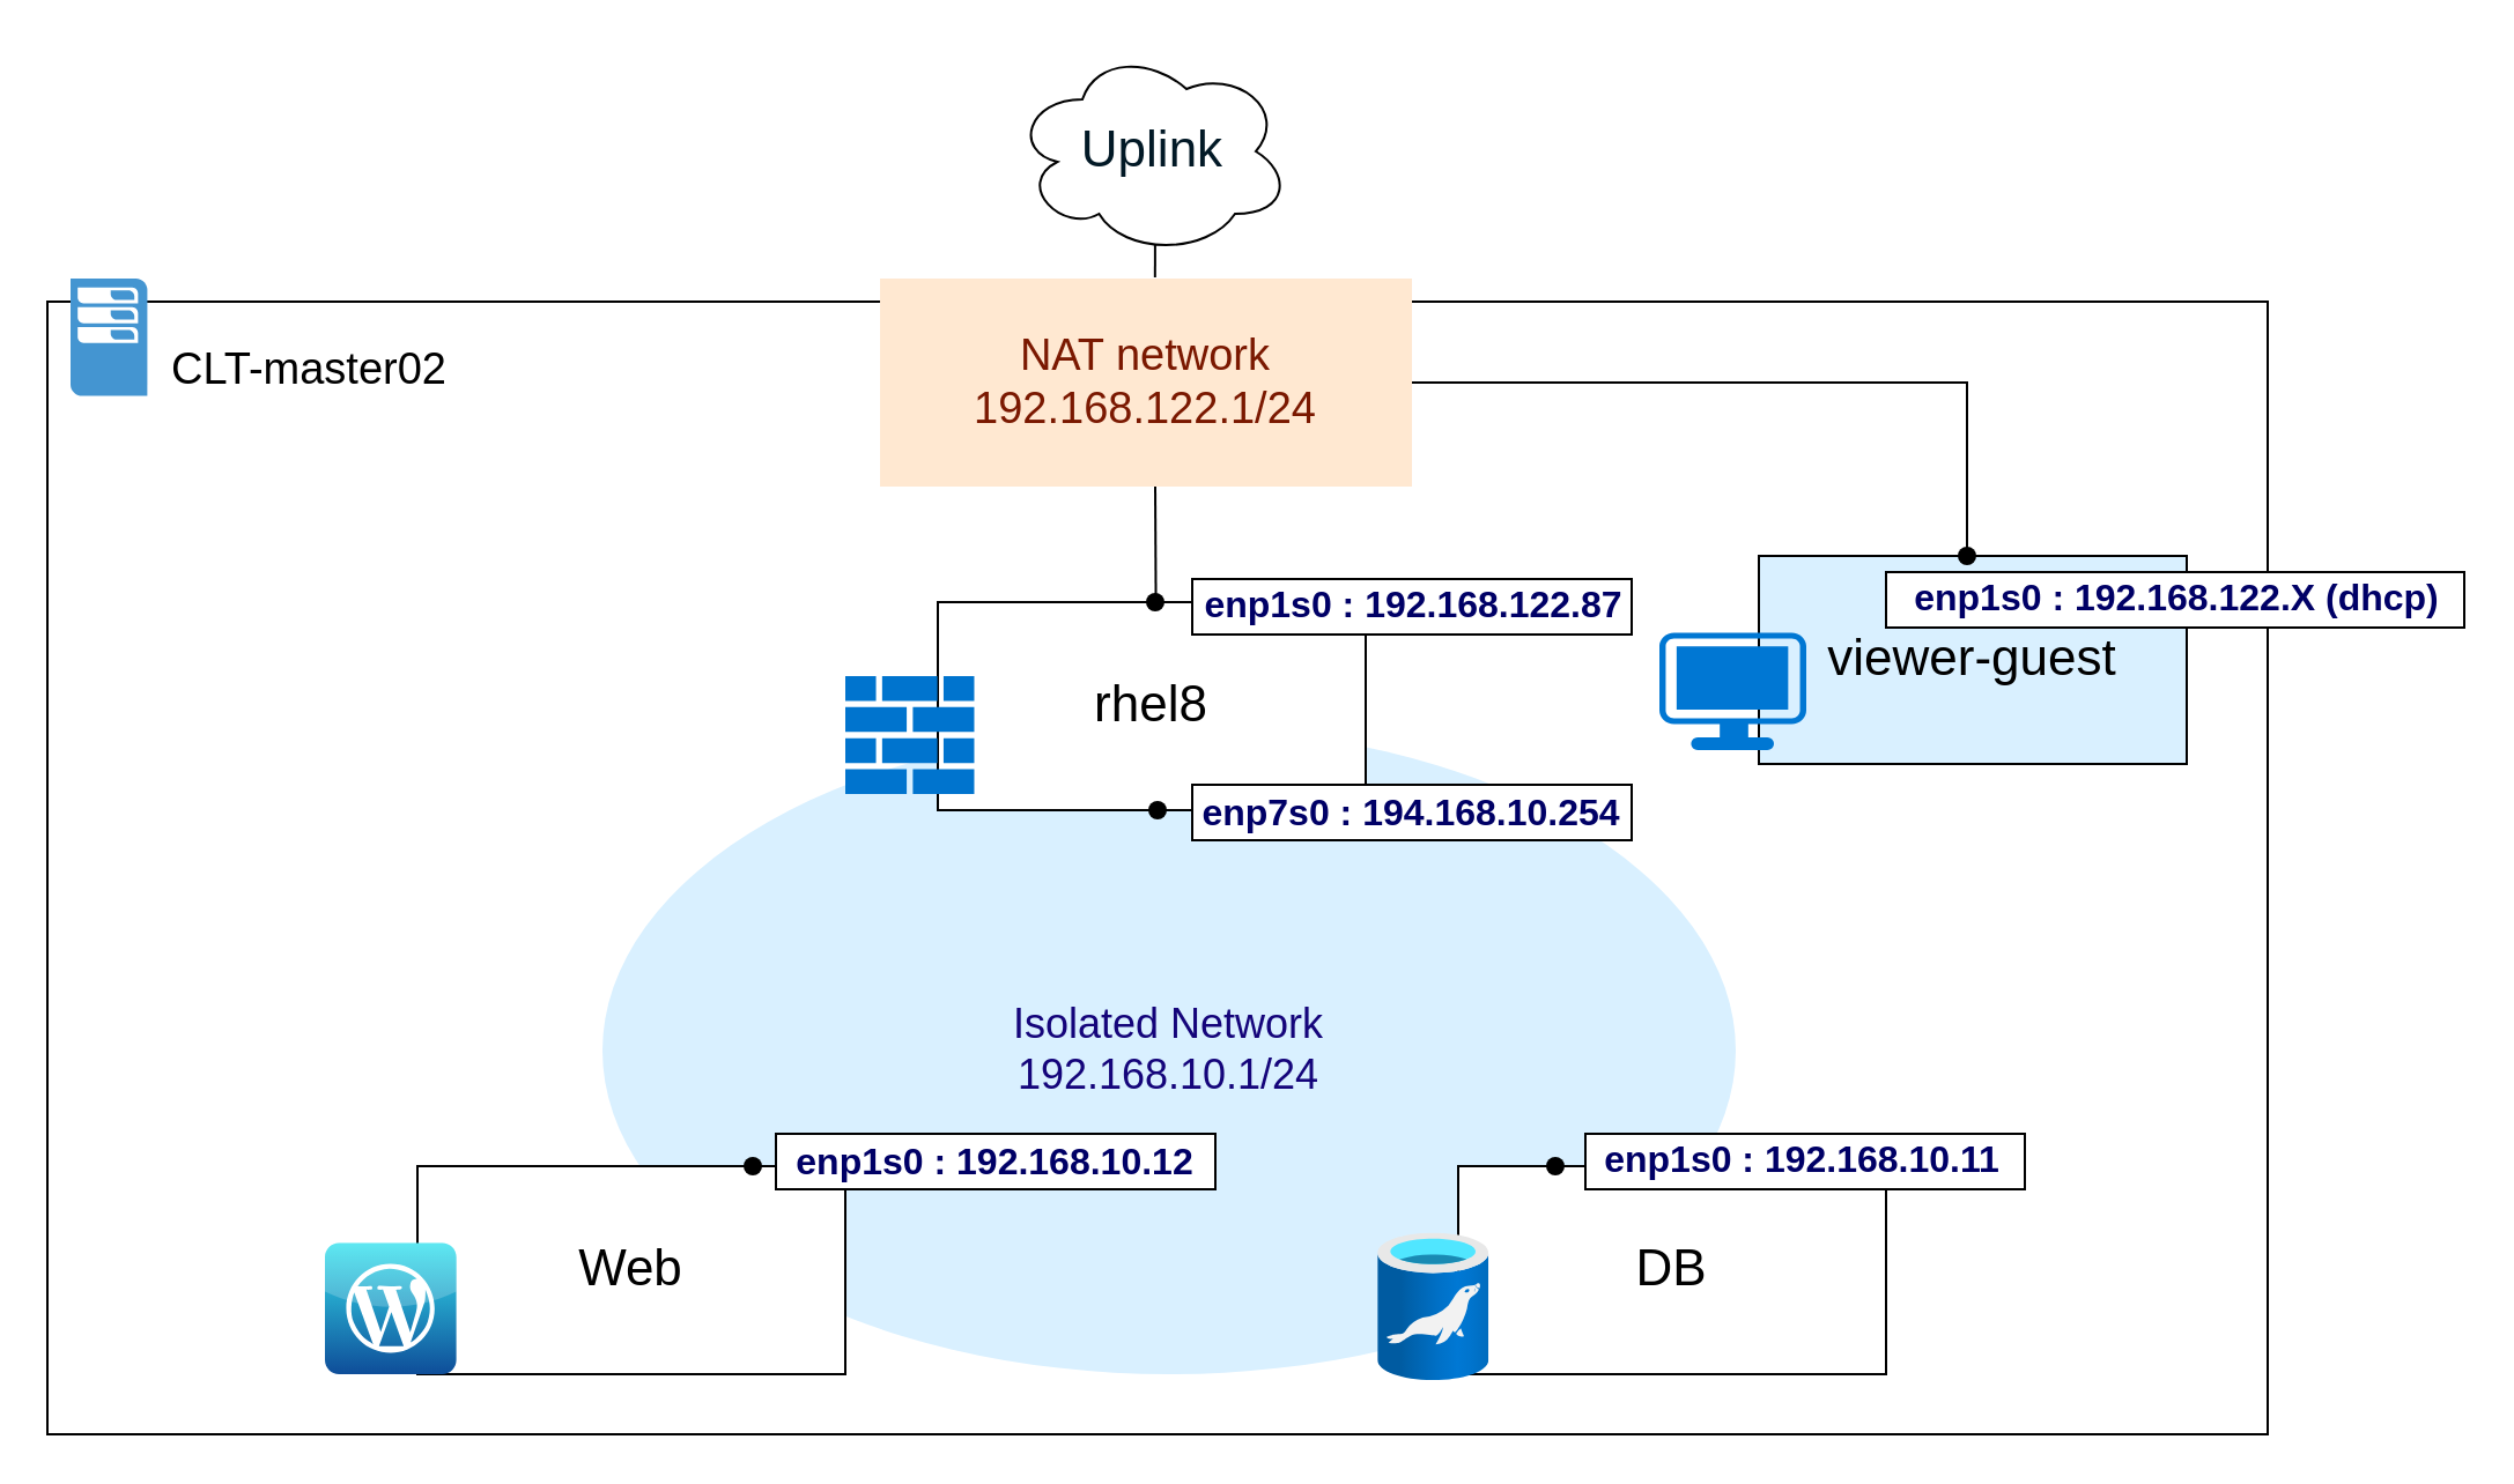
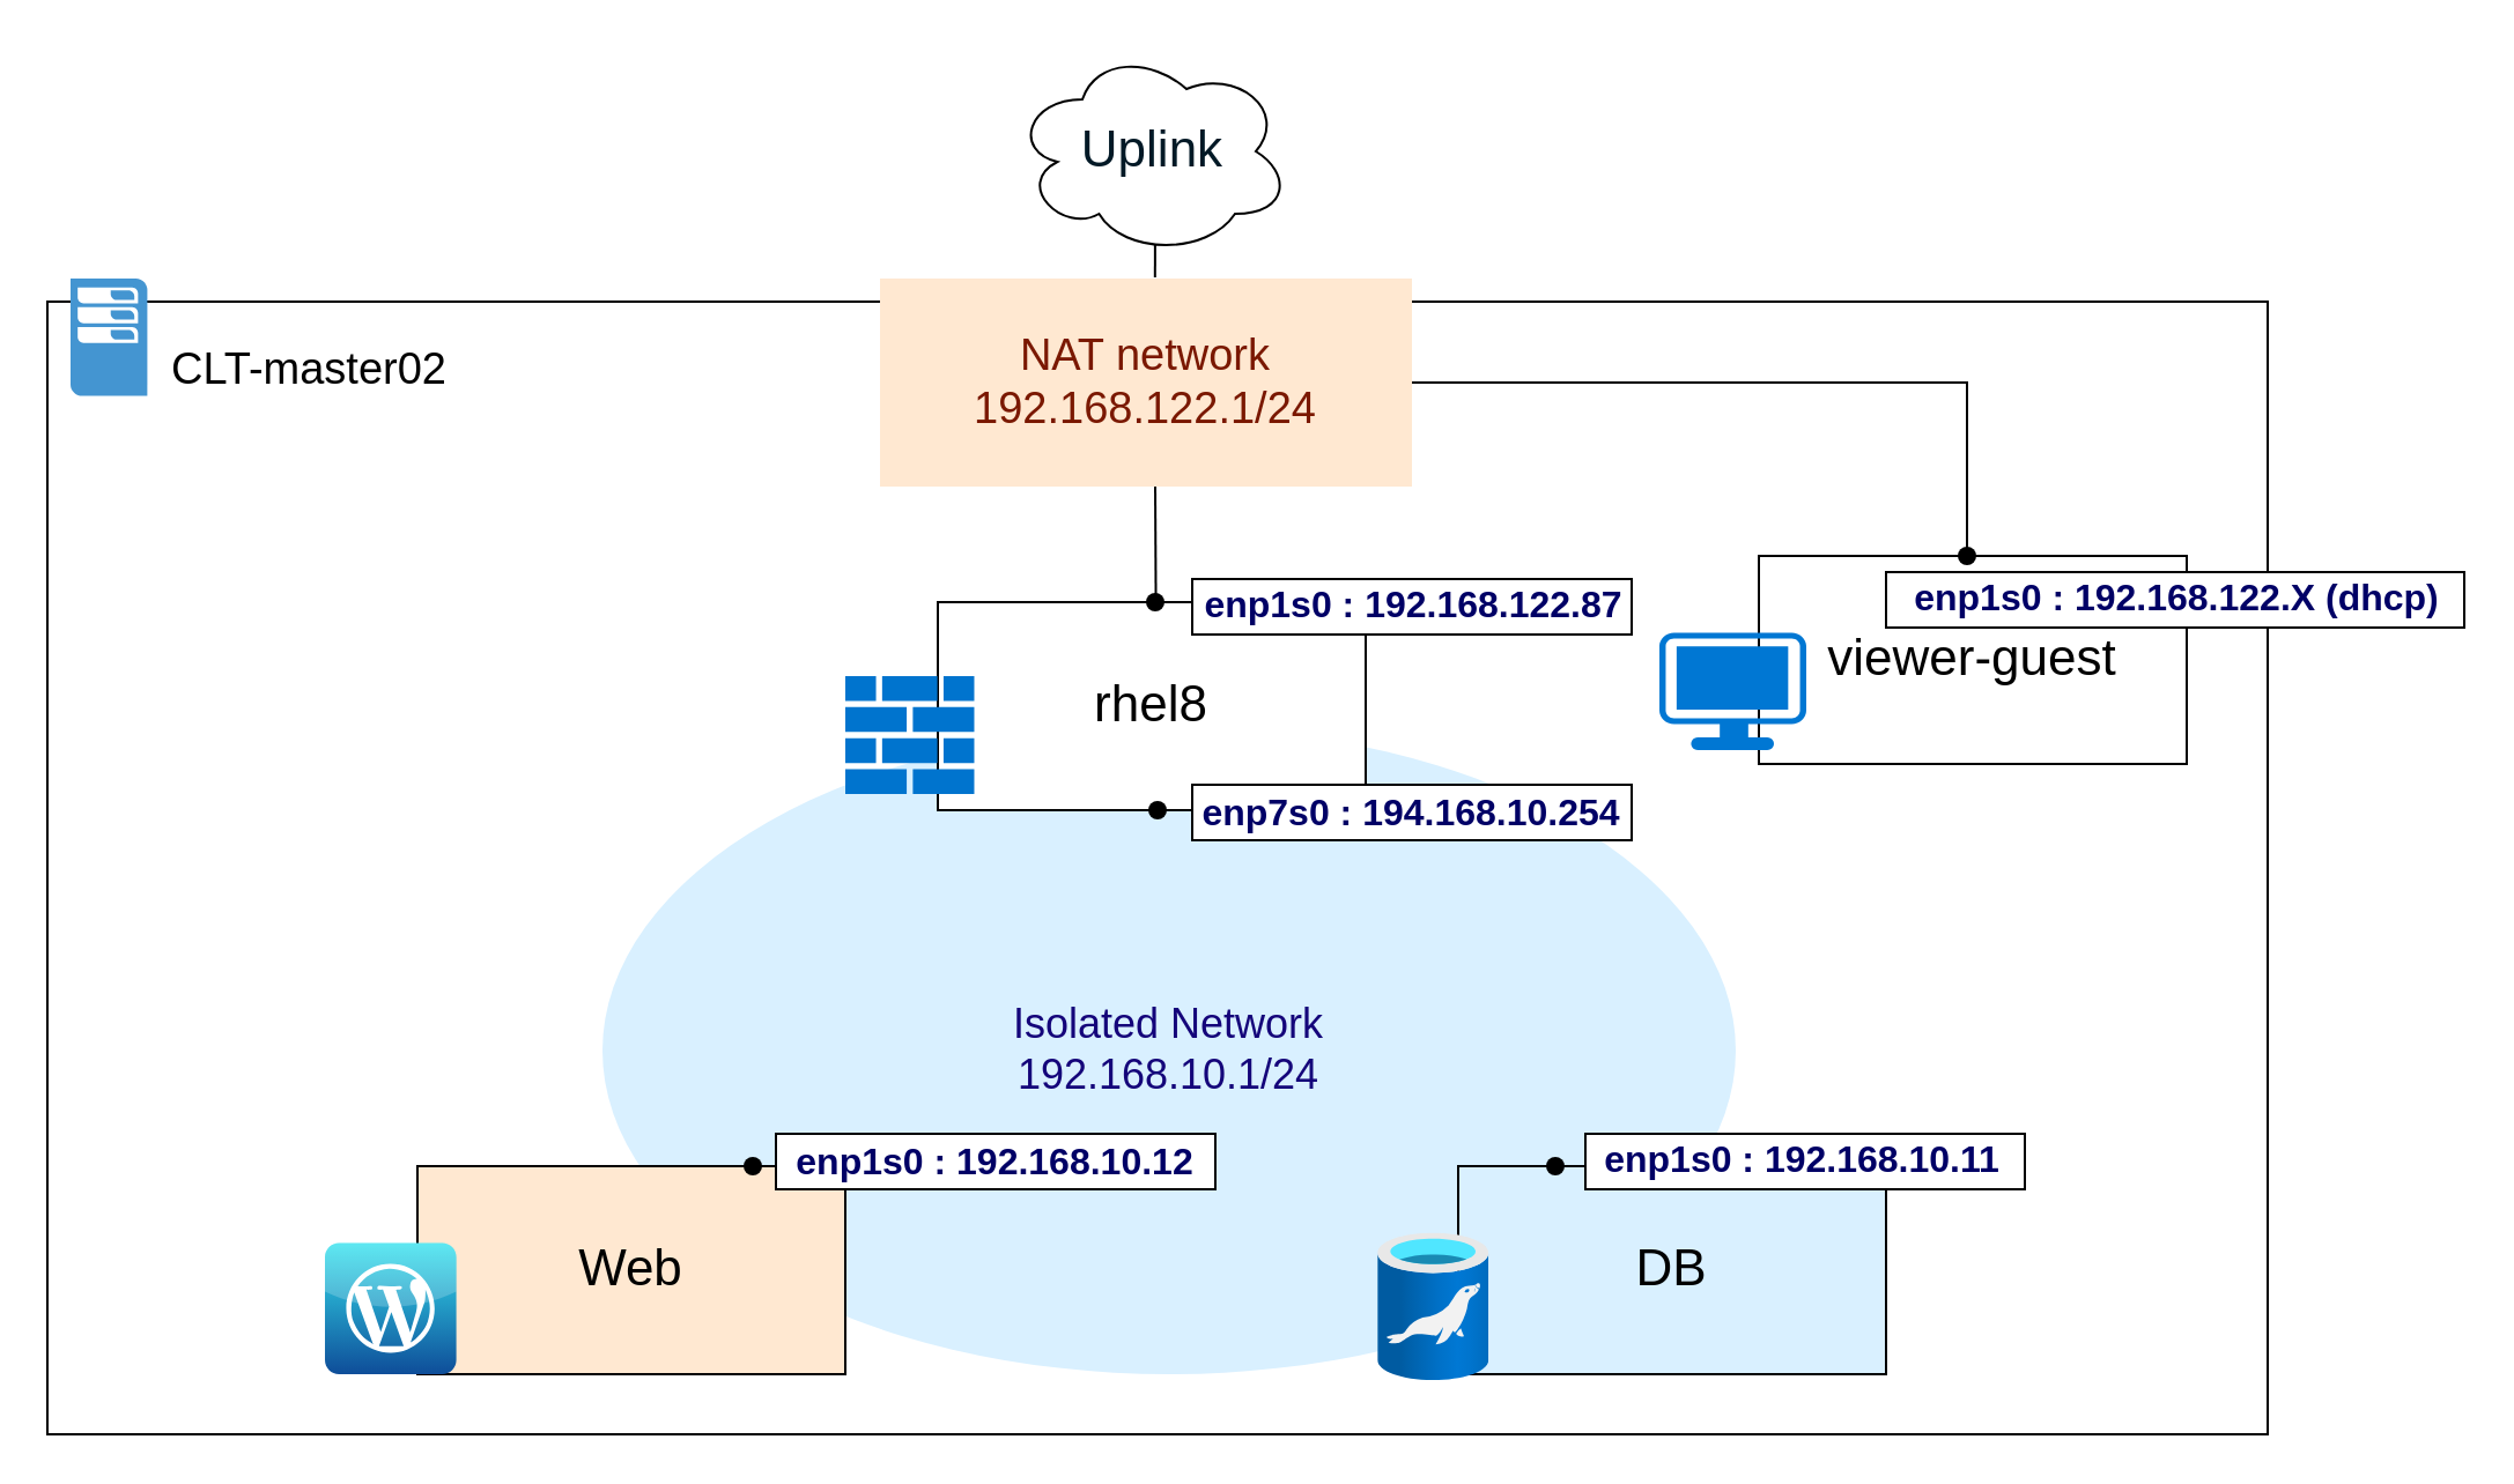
- <mxCell id="20" value="&lt;font style=&quot;font-size: 22px;&quot;&gt;viewer-guest&lt;/font&gt;" style="rounded=0;whiteSpace=wrap;html=1;fillColor=#d9f0ff;" vertex="1" parent="13"><mxGeometry x="760" y="240" width="185" height="90" as="geometry" /></mxCell>
+ <mxCell id="20" value="&lt;font style=&quot;font-size: 22px;&quot;&gt;viewer-guest&lt;/font&gt;" style="rounded=0;whiteSpace=wrap;html=1;" vertex="1" parent="13"><mxGeometry x="760" y="240" width="185" height="90" as="geometry" /></mxCell>
- <mxCell id="16" value="&lt;font style=&quot;font-size: 22px;&quot;&gt;Web&lt;/font&gt;" style="rounded=0;whiteSpace=wrap;html=1;" vertex="1" parent="13"><mxGeometry x="180" y="504" width="185" height="90" as="geometry" /></mxCell>
+ <mxCell id="16" value="&lt;font style=&quot;font-size: 22px;&quot;&gt;Web&lt;/font&gt;" style="rounded=0;whiteSpace=wrap;html=1;fillColor=#ffe8d1;" vertex="1" parent="13"><mxGeometry x="180" y="504" width="185" height="90" as="geometry" /></mxCell>
- <mxCell id="18" value="&lt;font style=&quot;font-size: 22px;&quot;&gt;DB&lt;/font&gt;" style="rounded=0;whiteSpace=wrap;html=1;" vertex="1" parent="13"><mxGeometry x="630" y="504" width="185" height="90" as="geometry" /></mxCell>
+ <mxCell id="18" value="&lt;font style=&quot;font-size: 22px;&quot;&gt;DB&lt;/font&gt;" style="rounded=0;whiteSpace=wrap;html=1;fillColor=#d9f0ff;" vertex="1" parent="13"><mxGeometry x="630" y="504" width="185" height="90" as="geometry" /></mxCell>
